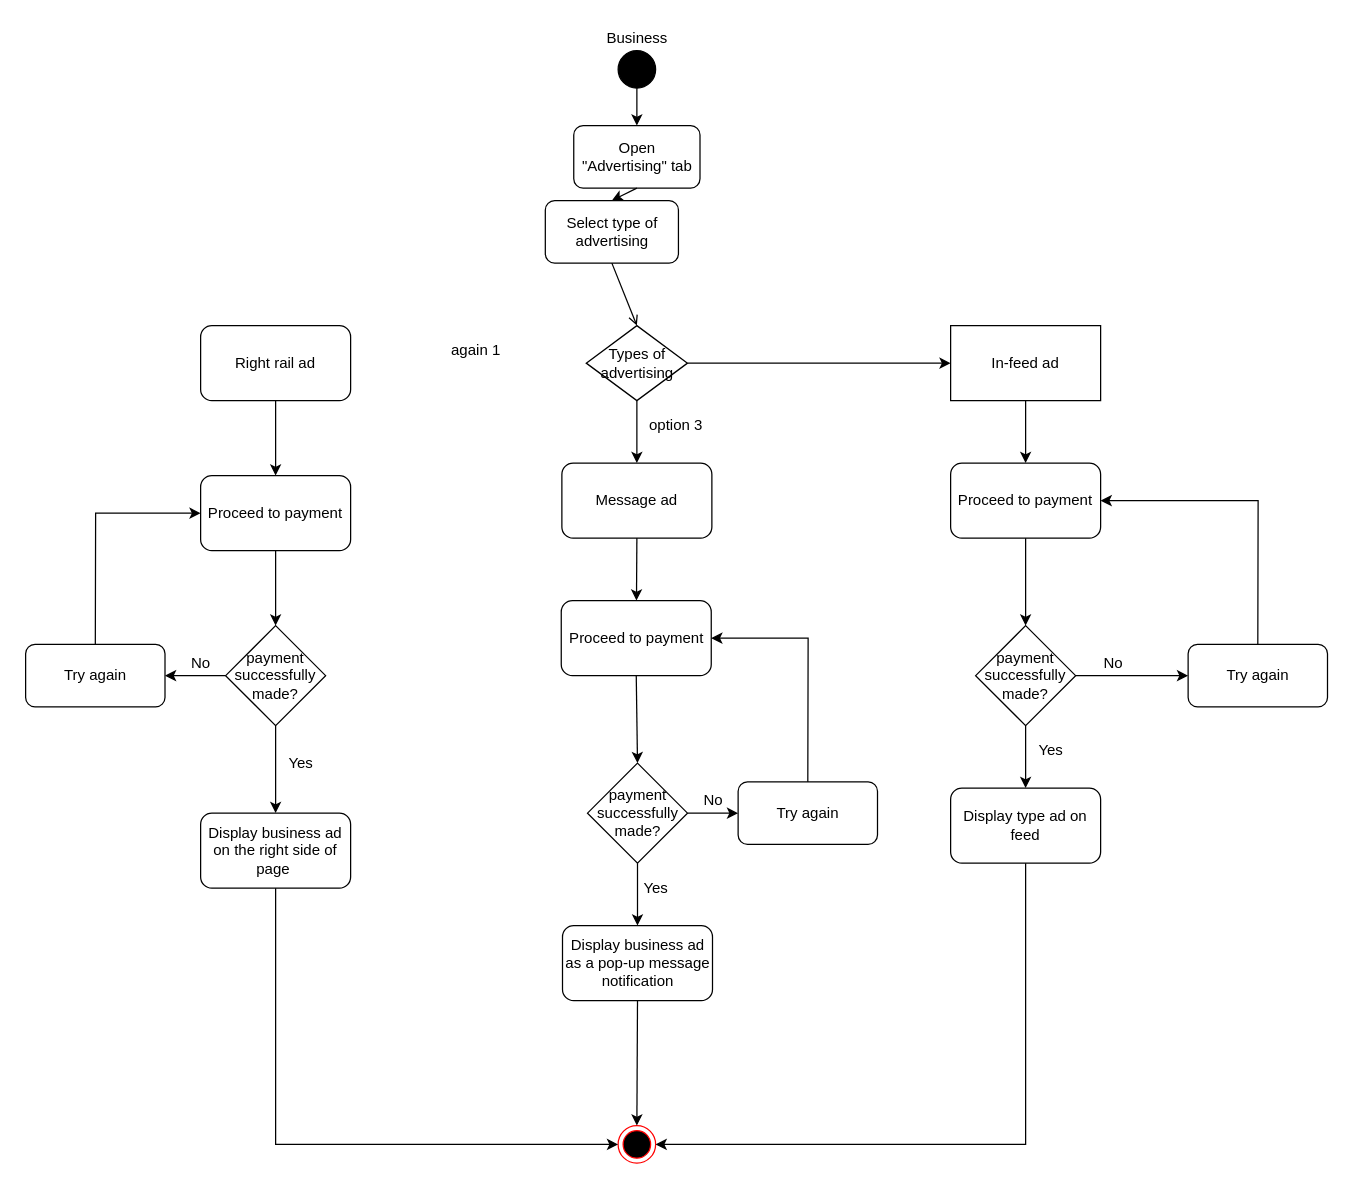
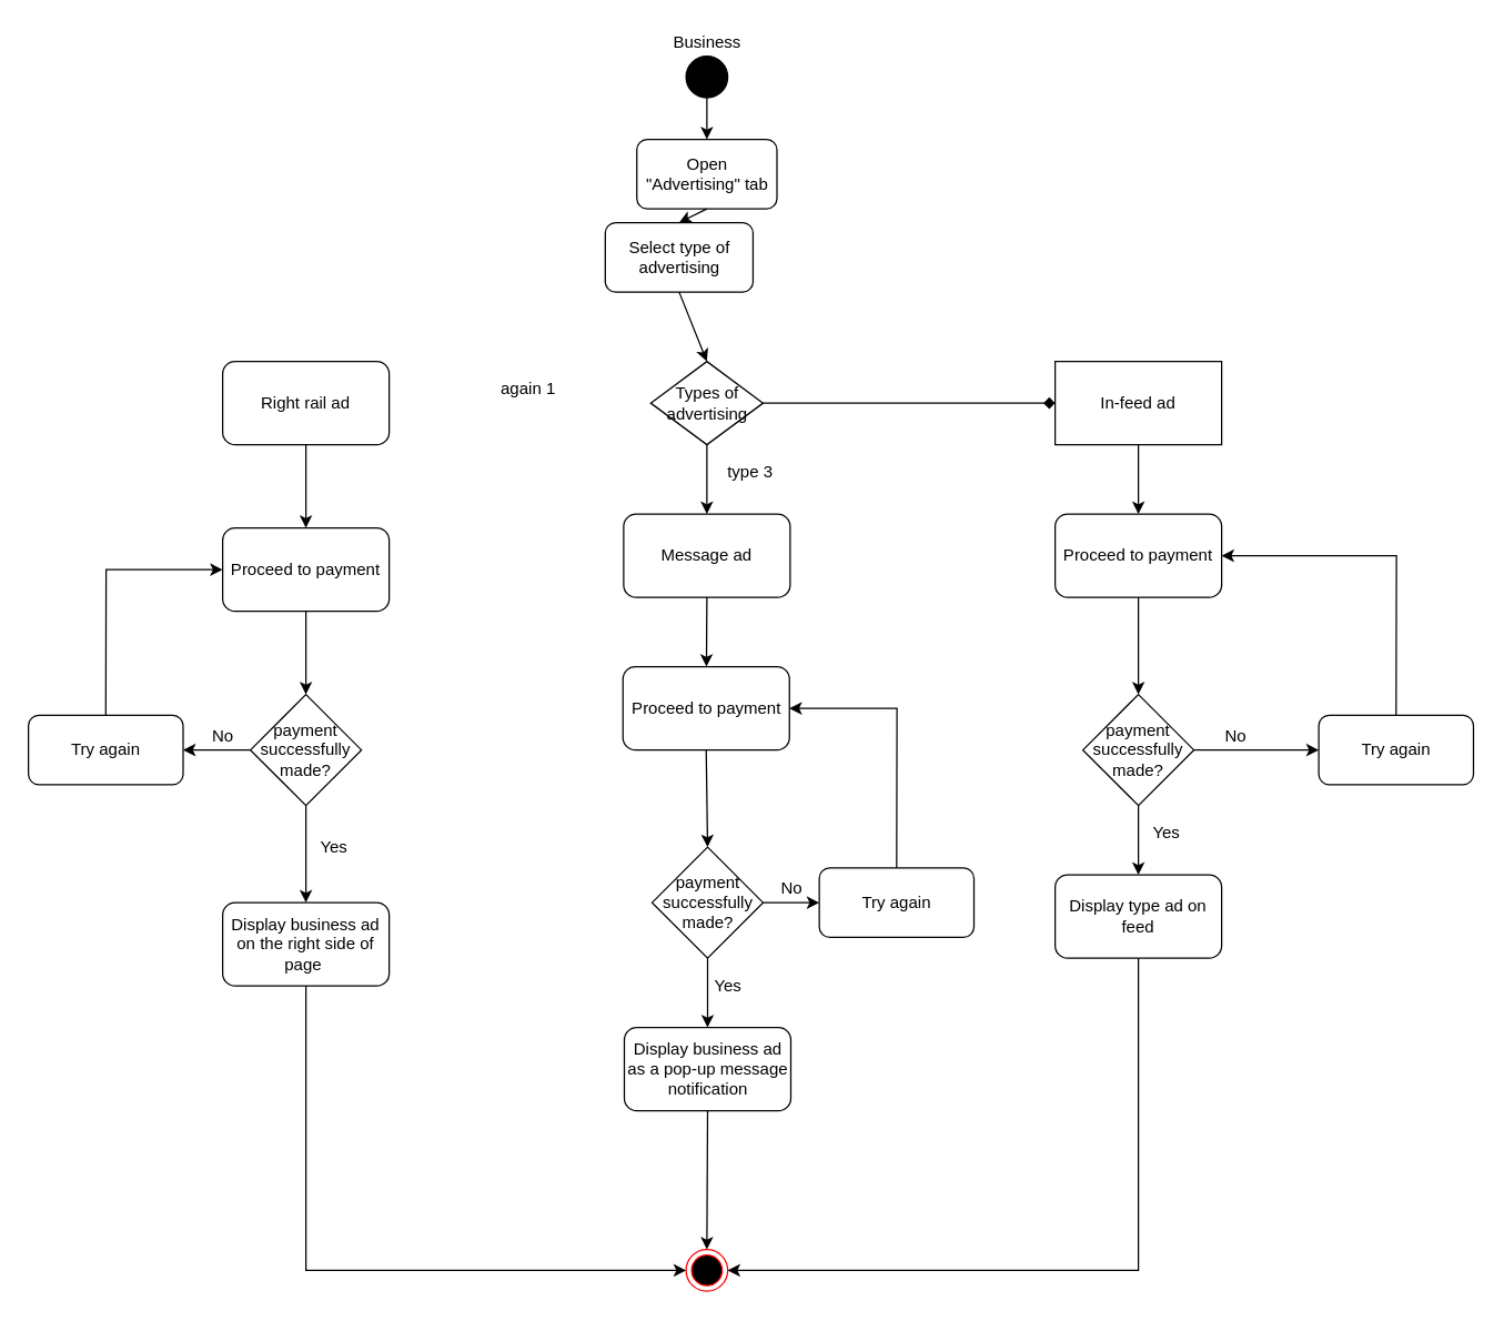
- <mxCell id="8" value="" style="endArrow=open;html=1;rounded=0;exitX=0.5;exitY=1;exitDx=0;exitDy=0;entryX=0.5;entryY=0;entryDx=0;entryDy=0;" parent="1" source="6" target="7" edge="1"><mxGeometry width="50" height="50" relative="1" as="geometry"><mxPoint x="500" y="240" as="sourcePoint" /><mxPoint x="550" y="190" as="targetPoint" /></mxGeometry></mxCell>
+ <mxCell id="8" value="" style="endArrow=classic;html=1;rounded=0;exitX=0.5;exitY=1;exitDx=0;exitDy=0;entryX=0.5;entryY=0;entryDx=0;entryDy=0;" parent="1" source="6" target="7" edge="1"><mxGeometry width="50" height="50" relative="1" as="geometry"><mxPoint x="500" y="240" as="sourcePoint" /><mxPoint x="550" y="190" as="targetPoint" /></mxGeometry></mxCell>
- <mxCell id="9" value="" style="endArrow=classic;html=1;rounded=0;exitX=1;exitY=0.5;exitDx=0;exitDy=0;entryX=0;entryY=0.5;entryDx=0;entryDy=0;" parent="1" source="7" target="11" edge="1"><mxGeometry width="50" height="50" relative="1" as="geometry"><mxPoint x="500" y="240" as="sourcePoint" /><mxPoint x="600" y="290" as="targetPoint" /></mxGeometry></mxCell>
+ <mxCell id="9" value="" style="endArrow=diamond;html=1;rounded=0;exitX=1;exitY=0.5;exitDx=0;exitDy=0;entryX=0;entryY=0.5;entryDx=0;entryDy=0;" parent="1" source="7" target="11" edge="1"><mxGeometry width="50" height="50" relative="1" as="geometry"><mxPoint x="500" y="240" as="sourcePoint" /><mxPoint x="600" y="290" as="targetPoint" /></mxGeometry></mxCell>
- <mxCell id="47" value="option 3" style="text;html=1;align=center;verticalAlign=middle;resizable=0;points=[];autosize=1;strokeColor=none;fillColor=none;" parent="1" vertex="1"><mxGeometry x="509.5" y="330" width="60" height="20" as="geometry" /></mxCell>
+ <mxCell id="47" value="type 3" style="text;html=1;align=center;verticalAlign=middle;resizable=0;points=[];autosize=1;strokeColor=none;fillColor=none;" parent="1" vertex="1"><mxGeometry x="509.5" y="330" width="60" height="20" as="geometry" /></mxCell>
